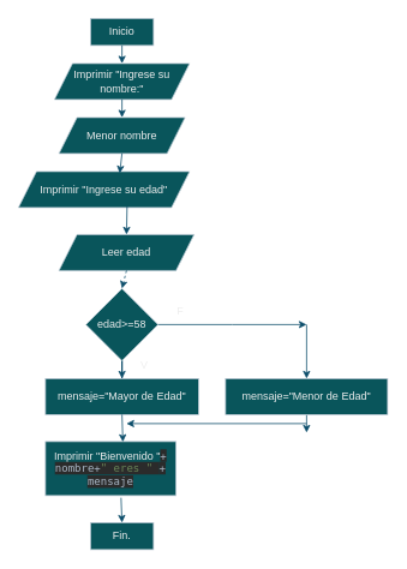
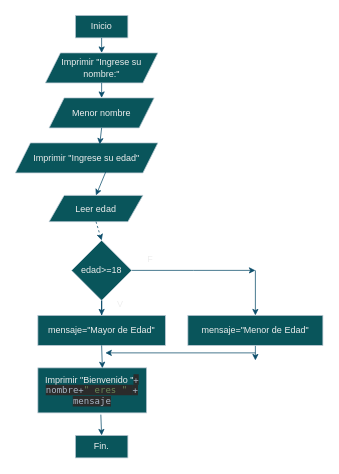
- <mxCell id="10" value="Leer edad" style="shape=parallelogram;perimeter=parallelogramPerimeter;whiteSpace=wrap;html=1;fixedSize=1;strokeColor=#BAC8D3;fontColor=#EEEEEE;fillColor=#09555B;" vertex="1" parent="1"><mxGeometry x="65" y="260" width="150" height="40" as="geometry" /></mxCell>
+ <mxCell id="10" value="Leer edad" style="shape=parallelogram;perimeter=parallelogramPerimeter;whiteSpace=wrap;html=1;fixedSize=1;strokeColor=#BAC8D3;fontColor=#EEEEEE;fillColor=#09555B;" vertex="1" parent="1"><mxGeometry x="65" y="260" width="125" height="35" as="geometry" /></mxCell>
- <mxCell id="14" value="edad&amp;gt;=58" style="rhombus;whiteSpace=wrap;html=1;strokeColor=#BAC8D3;fontColor=#EEEEEE;fillColor=#09555B;" vertex="1" parent="1"><mxGeometry x="95" y="320" width="80" height="80" as="geometry" /></mxCell>
+ <mxCell id="14" value="edad&amp;gt;=18" style="rhombus;whiteSpace=wrap;html=1;strokeColor=#BAC8D3;fontColor=#EEEEEE;fillColor=#09555B;" vertex="1" parent="1"><mxGeometry x="95" y="320" width="80" height="80" as="geometry" /></mxCell>
